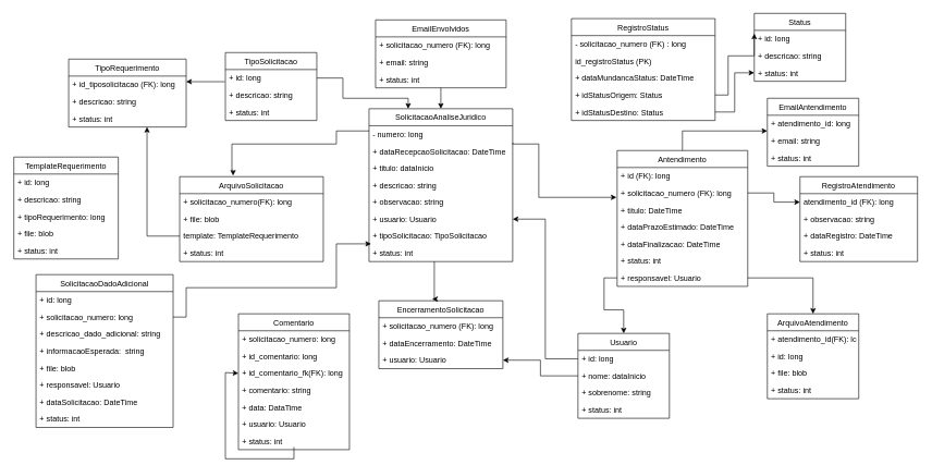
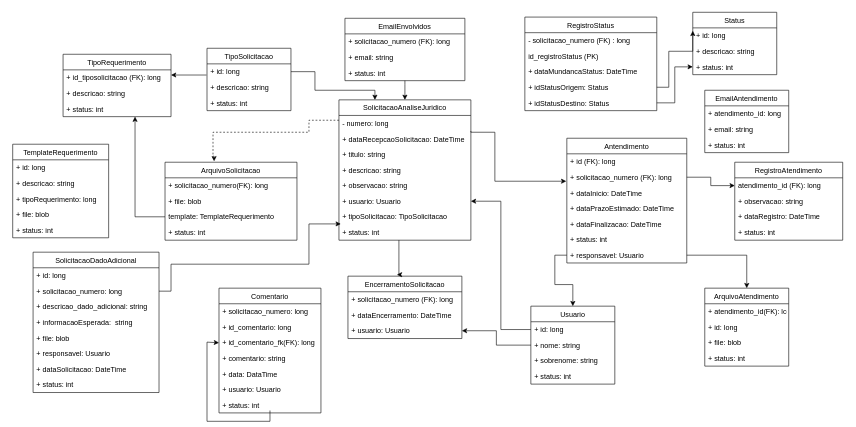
- <mxCell id="11" style="edgeStyle=orthogonalEdgeStyle;rounded=0;orthogonalLoop=1;jettySize=auto;html=1;entryX=0;entryY=0.923;entryDx=0;entryDy=0;entryPerimeter=0;" edge="1" parent="1" source="12" target="106"><mxGeometry relative="1" as="geometry" /></mxCell>
- <mxCell id="67" style="edgeStyle=orthogonalEdgeStyle;rounded=0;orthogonalLoop=1;jettySize=auto;html=1;entryX=0.372;entryY=-0.012;entryDx=0;entryDy=0;entryPerimeter=0;" edge="1" parent="1" source="3" target="62"><mxGeometry relative="1" as="geometry"><Array as="points"><mxPoint x="514" y="200" /><mxPoint x="514" y="220" /><mxPoint x="354" y="220" /><mxPoint x="354" y="260" /><mxPoint x="356" y="260" /></Array></mxGeometry></mxCell>
+ <mxCell id="67" style="edgeStyle=orthogonalEdgeStyle;rounded=0;orthogonalLoop=1;jettySize=auto;html=1;entryX=0.372;entryY=-0.012;entryDx=0;entryDy=0;entryPerimeter=0;dashed=1;" edge="1" parent="1" source="3" target="62"><mxGeometry relative="1" as="geometry"><Array as="points"><mxPoint x="514" y="200" /><mxPoint x="514" y="220" /><mxPoint x="354" y="220" /><mxPoint x="354" y="260" /><mxPoint x="356" y="260" /></Array></mxGeometry></mxCell>
- <mxCell id="5" value="+ titulo: dataInicio" style="text;strokeColor=none;fillColor=none;align=left;verticalAlign=top;spacingLeft=4;spacingRight=4;overflow=hidden;rotatable=0;points=[[0,0.5],[1,0.5]];portConstraint=eastwest;" vertex="1" parent="2"><mxGeometry y="78" width="220" height="26" as="geometry" /></mxCell>
+ <mxCell id="5" value="+ titulo: string" style="text;strokeColor=none;fillColor=none;align=left;verticalAlign=top;spacingLeft=4;spacingRight=4;overflow=hidden;rotatable=0;points=[[0,0.5],[1,0.5]];portConstraint=eastwest;" vertex="1" parent="2"><mxGeometry y="78" width="220" height="26" as="geometry" /></mxCell>
- <mxCell id="15" value="+ titulo: DateTime" style="text;strokeColor=none;fillColor=none;align=left;verticalAlign=top;spacingLeft=4;spacingRight=4;overflow=hidden;rotatable=0;points=[[0,0.5],[1,0.5]];portConstraint=eastwest;" vertex="1" parent="12"><mxGeometry y="78" width="200" height="26" as="geometry" /></mxCell>
+ <mxCell id="15" value="+ dataInicio: DateTime" style="text;strokeColor=none;fillColor=none;align=left;verticalAlign=top;spacingLeft=4;spacingRight=4;overflow=hidden;rotatable=0;points=[[0,0.5],[1,0.5]];portConstraint=eastwest;" vertex="1" parent="12"><mxGeometry y="78" width="200" height="26" as="geometry" /></mxCell>
- <mxCell id="34" value="+ nome: dataInicio" style="text;strokeColor=none;fillColor=none;align=left;verticalAlign=top;spacingLeft=4;spacingRight=4;overflow=hidden;rotatable=0;points=[[0,0.5],[1,0.5]];portConstraint=eastwest;" vertex="1" parent="32"><mxGeometry y="52" width="140" height="26" as="geometry" /></mxCell>
+ <mxCell id="34" value="+ nome: string" style="text;strokeColor=none;fillColor=none;align=left;verticalAlign=top;spacingLeft=4;spacingRight=4;overflow=hidden;rotatable=0;points=[[0,0.5],[1,0.5]];portConstraint=eastwest;" vertex="1" parent="32"><mxGeometry y="52" width="140" height="26" as="geometry" /></mxCell>
